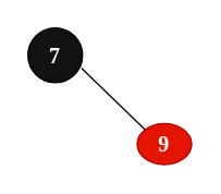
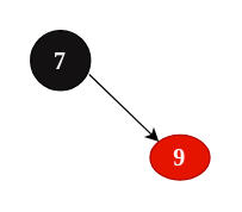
- <mxCell id="4" value="" style="endArrow=none;html=1;rounded=0;exitX=0.98;exitY=0.733;exitDx=0;exitDy=0;exitPerimeter=0;entryX=0;entryY=0;entryDx=0;entryDy=0;" edge="1" parent="1" source="2" target="3"><mxGeometry width="50" height="50" relative="1" as="geometry"><mxPoint x="80" y="80" as="sourcePoint" /><mxPoint x="130" y="120" as="targetPoint" /></mxGeometry></mxCell>
+ <mxCell id="4" value="" style="endArrow=classic;html=1;rounded=0;exitX=0.98;exitY=0.733;exitDx=0;exitDy=0;exitPerimeter=0;entryX=0;entryY=0;entryDx=0;entryDy=0;" edge="1" parent="1" source="2" target="3"><mxGeometry width="50" height="50" relative="1" as="geometry"><mxPoint x="80" y="80" as="sourcePoint" /><mxPoint x="130" y="120" as="targetPoint" /></mxGeometry></mxCell>
